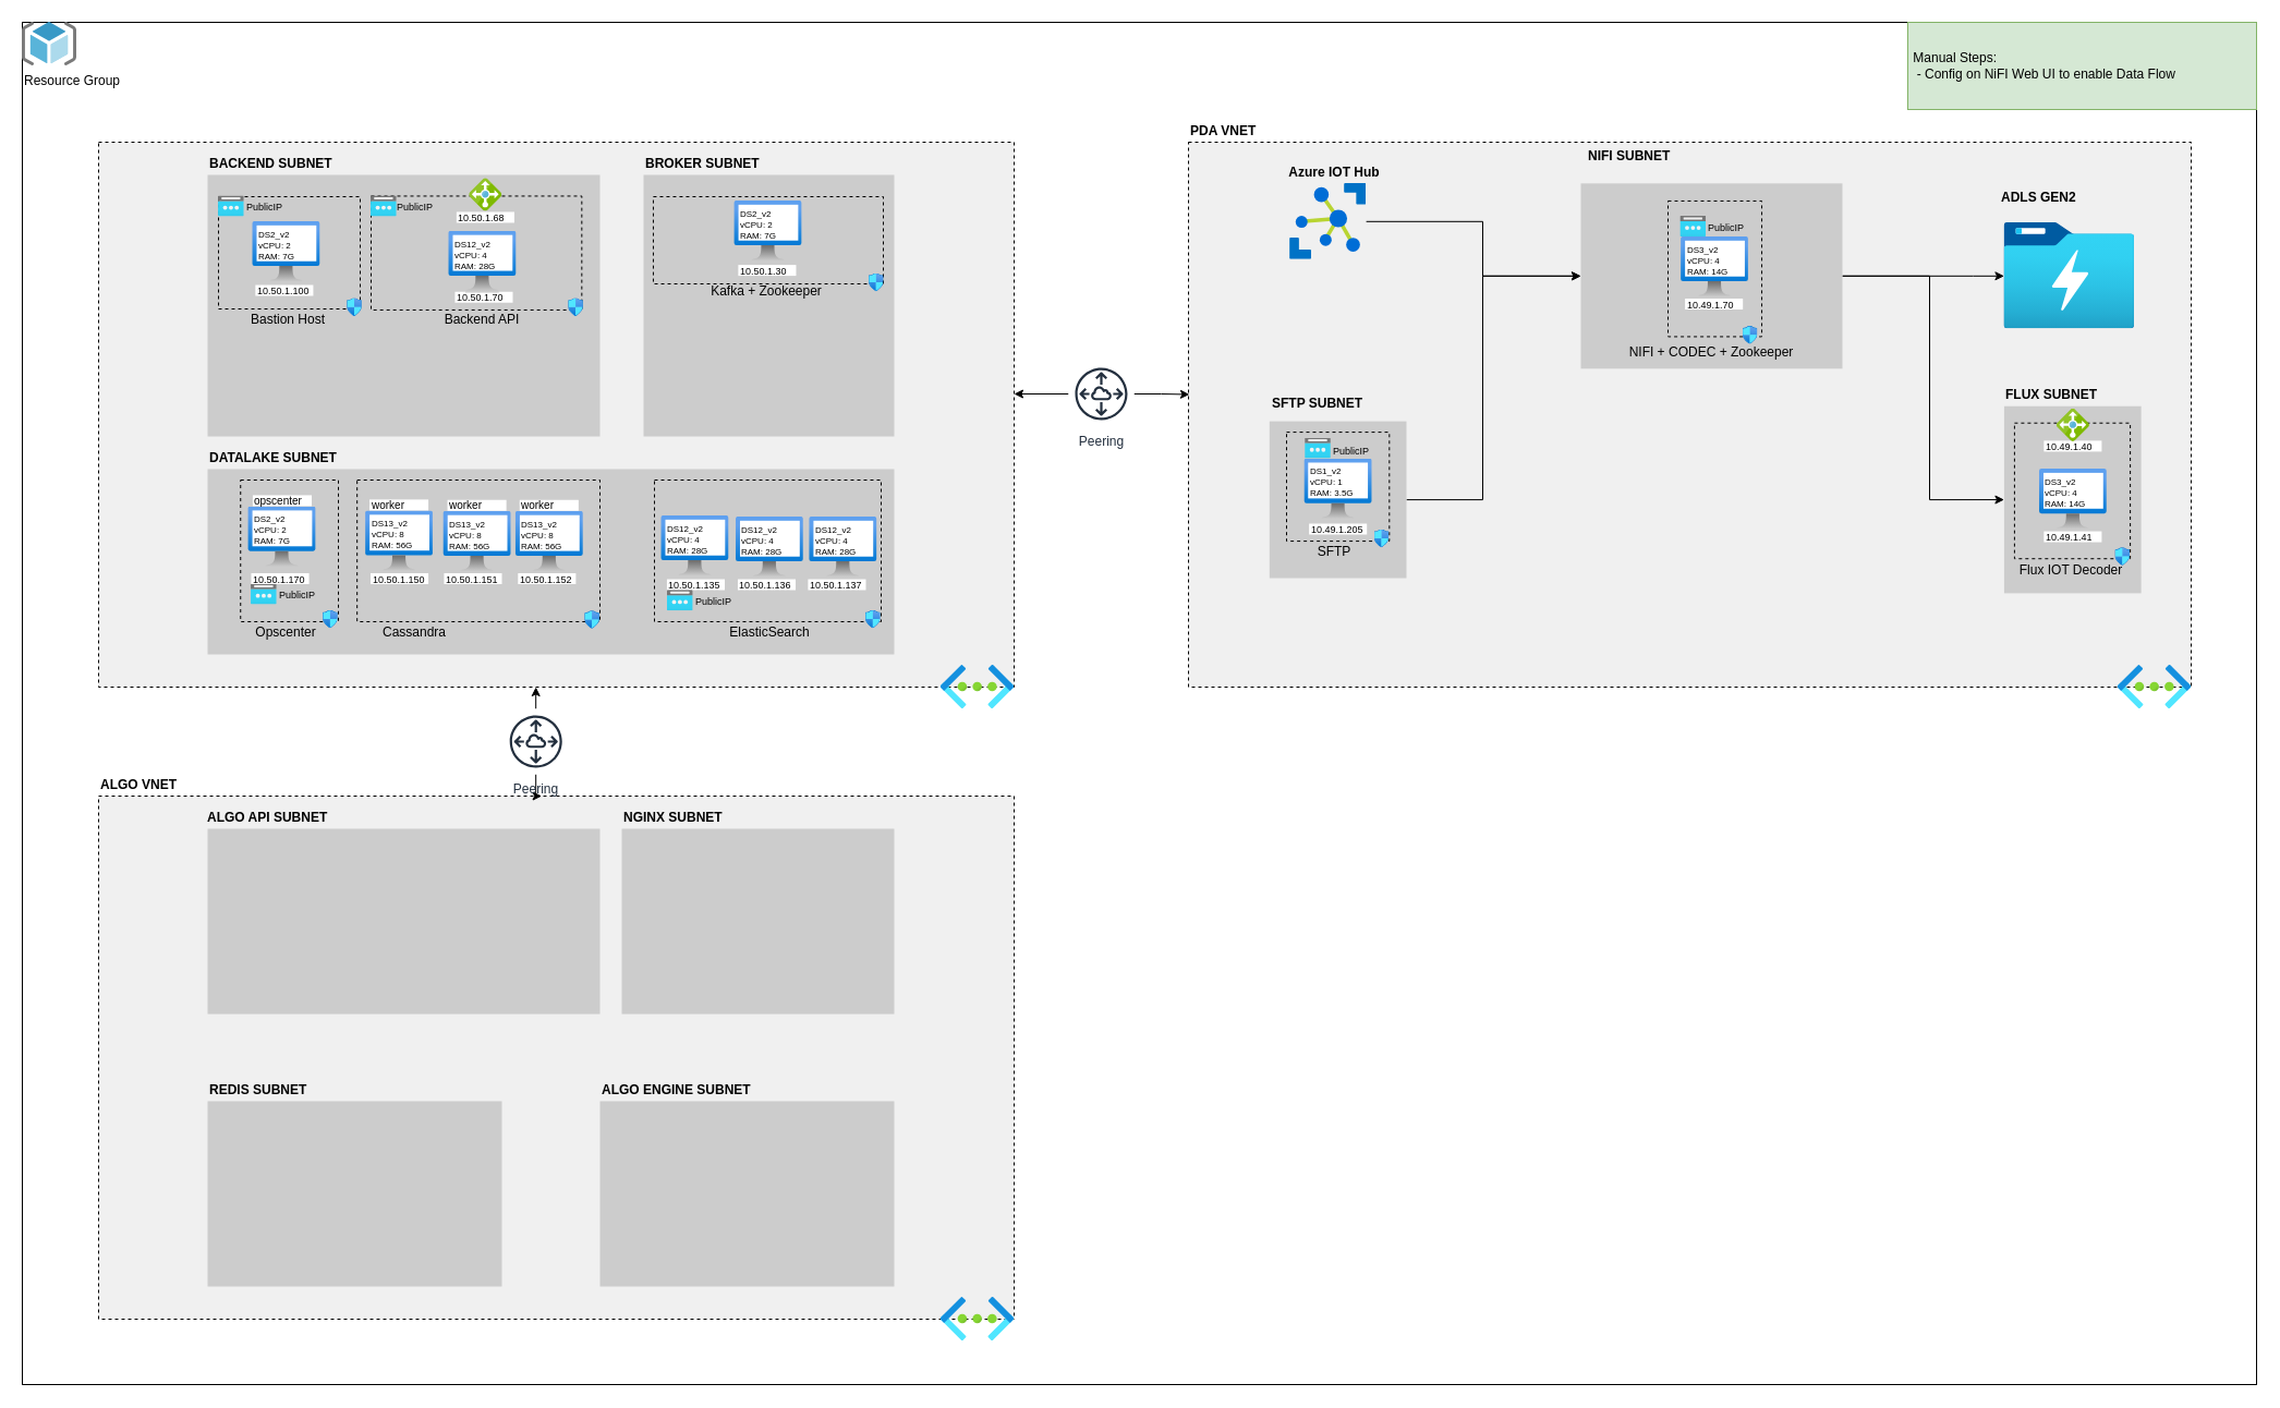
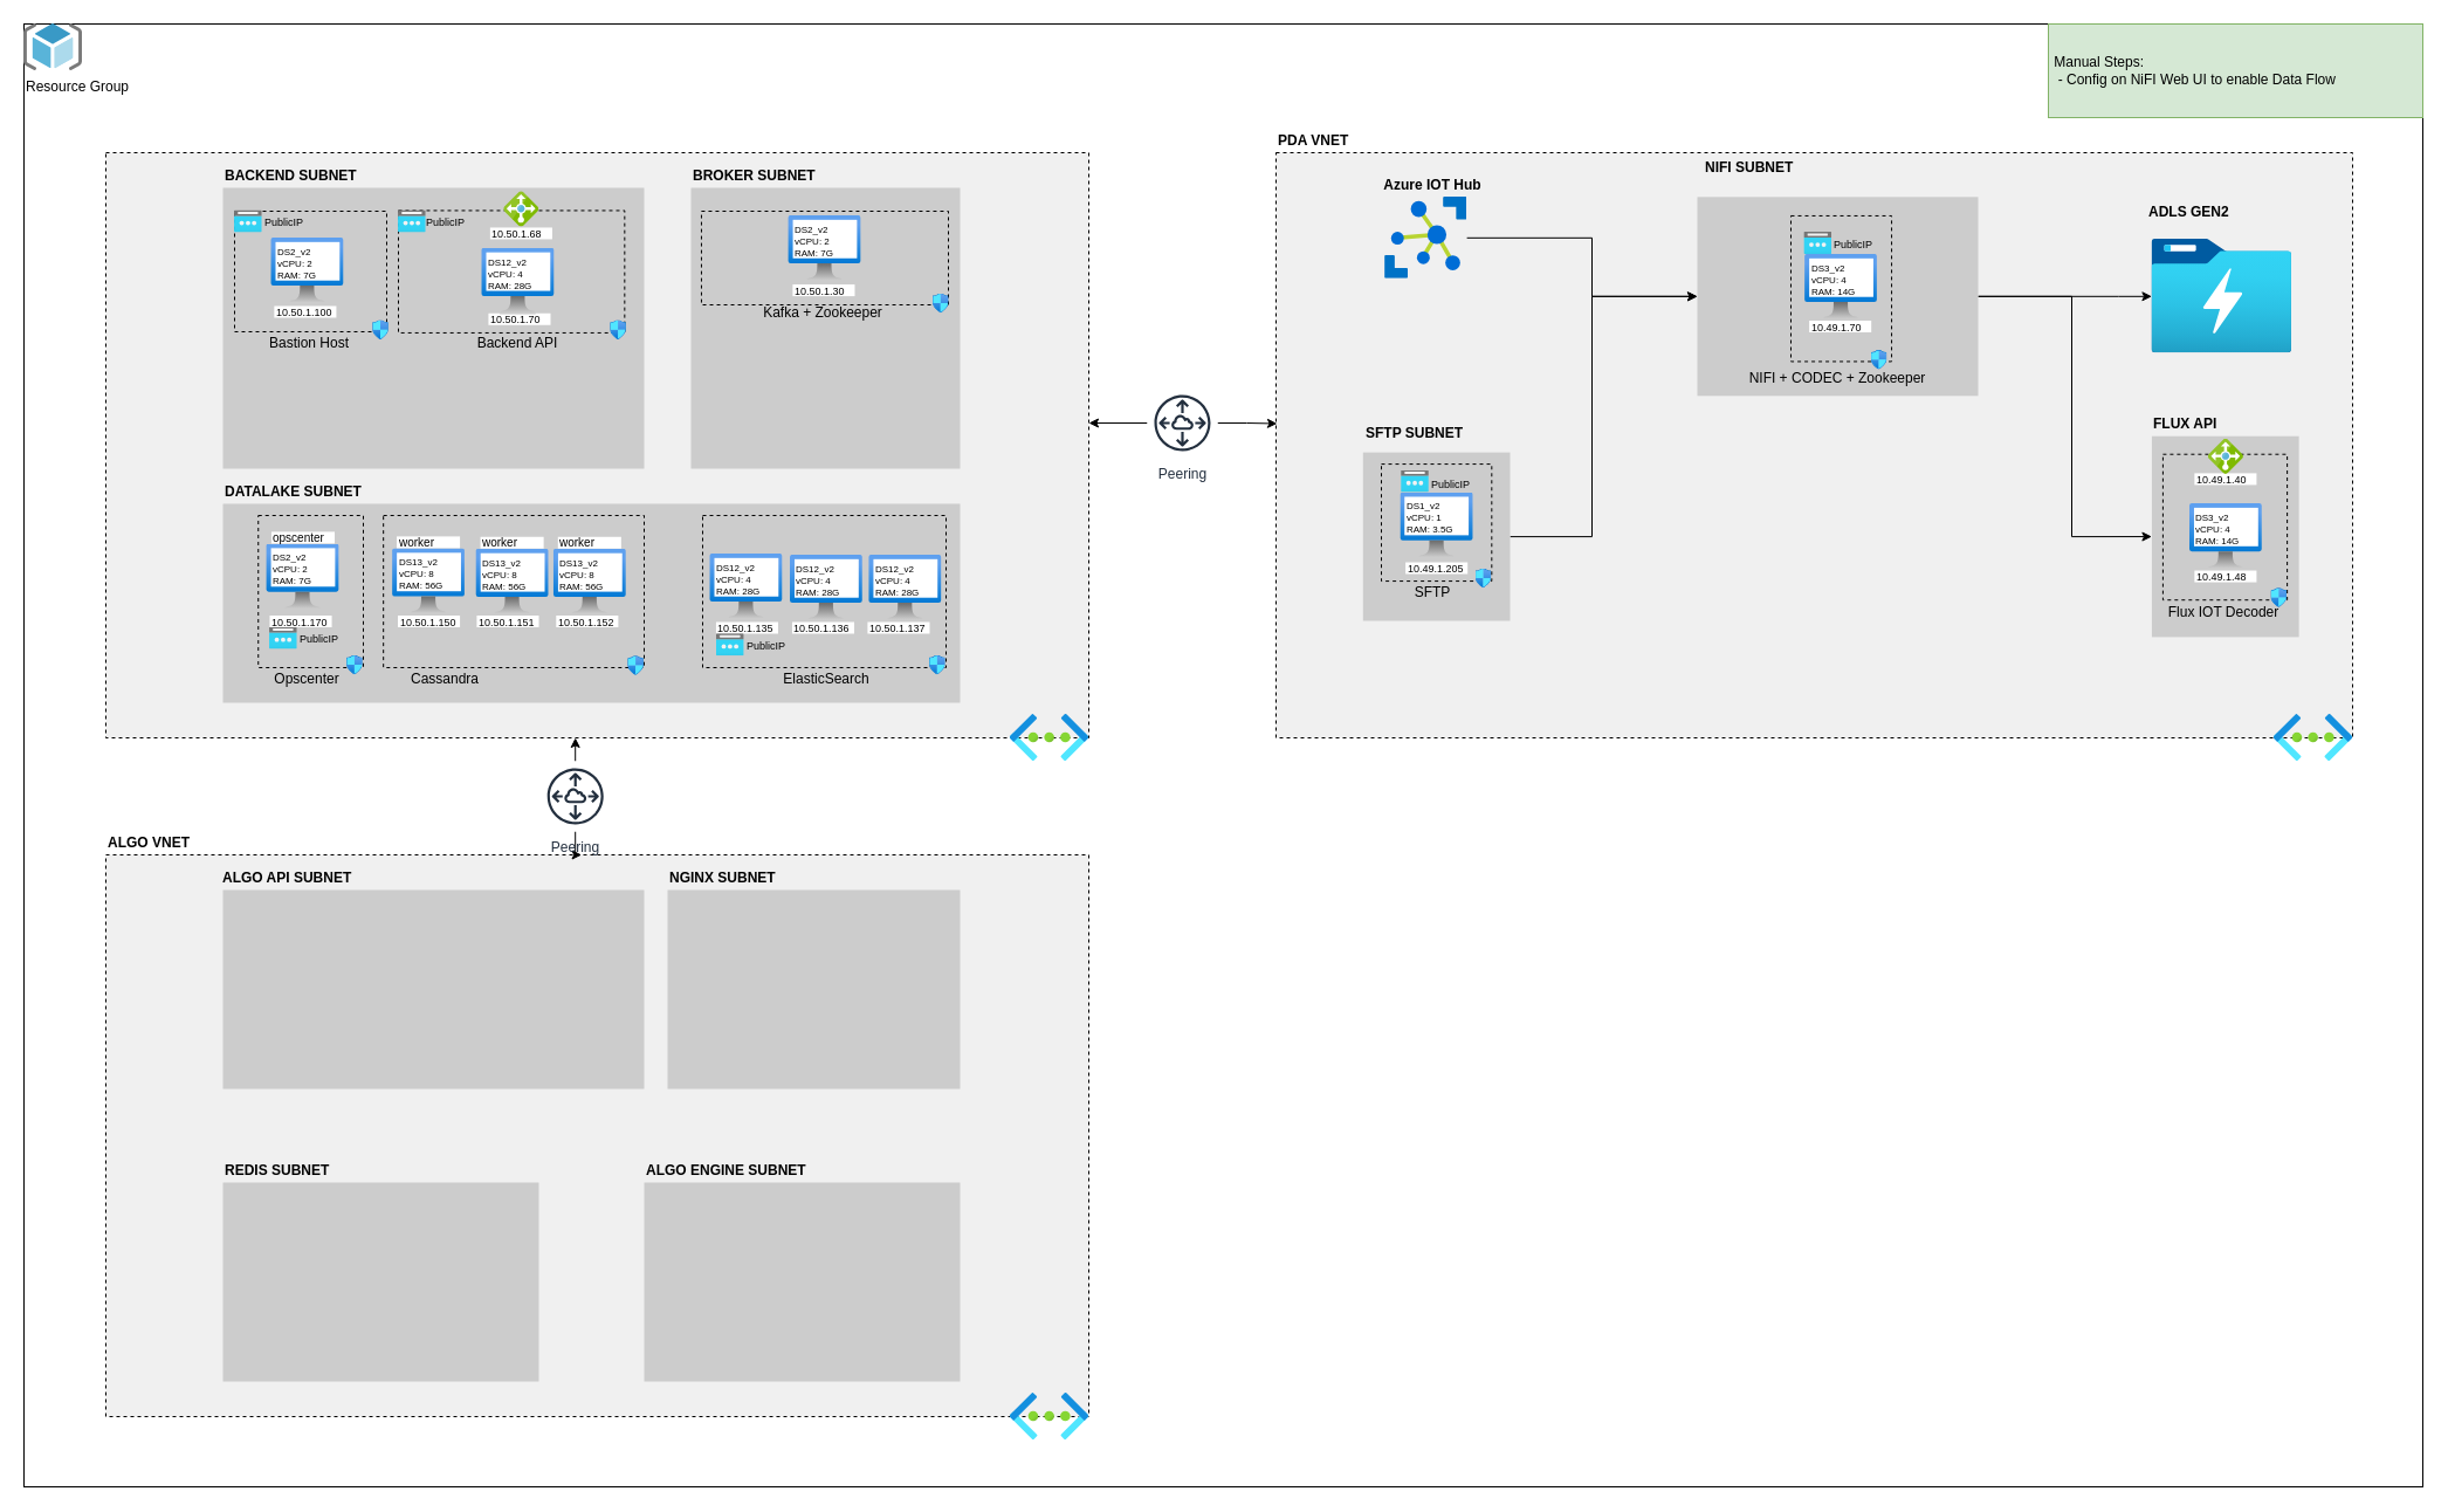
- <mxCell id="25" value="&lt;b&gt;FLUX SUBNET&lt;/b&gt;" style="text;html=1;strokeColor=none;fillColor=none;align=left;verticalAlign=middle;whiteSpace=wrap;rounded=0;dashed=1;" parent="1" vertex="1"><mxGeometry x="1838.44" y="352.21" width="160" height="20" as="geometry" /></mxCell>
+ <mxCell id="25" value="&lt;b&gt;FLUX API&lt;/b&gt;" style="text;html=1;strokeColor=none;fillColor=none;align=left;verticalAlign=middle;whiteSpace=wrap;rounded=0;dashed=1;" parent="1" vertex="1"><mxGeometry x="1838.44" y="352.21" width="160" height="20" as="geometry" /></mxCell>
- <mxCell id="27" value="&lt;font style=&quot;font-size: 9px&quot;&gt;10.49.1.41&lt;/font&gt;" style="text;html=1;strokeColor=none;align=left;verticalAlign=middle;whiteSpace=wrap;rounded=0;dashed=1;fillColor=#ffffff;" parent="1" vertex="1"><mxGeometry x="1874.85" y="487.06" width="53.07" height="10" as="geometry" /></mxCell>
+ <mxCell id="27" value="&lt;font style=&quot;font-size: 9px&quot;&gt;10.49.1.48&lt;/font&gt;" style="text;html=1;strokeColor=none;align=left;verticalAlign=middle;whiteSpace=wrap;rounded=0;dashed=1;fillColor=#ffffff;" parent="1" vertex="1"><mxGeometry x="1874.85" y="487.06" width="53.07" height="10" as="geometry" /></mxCell>
